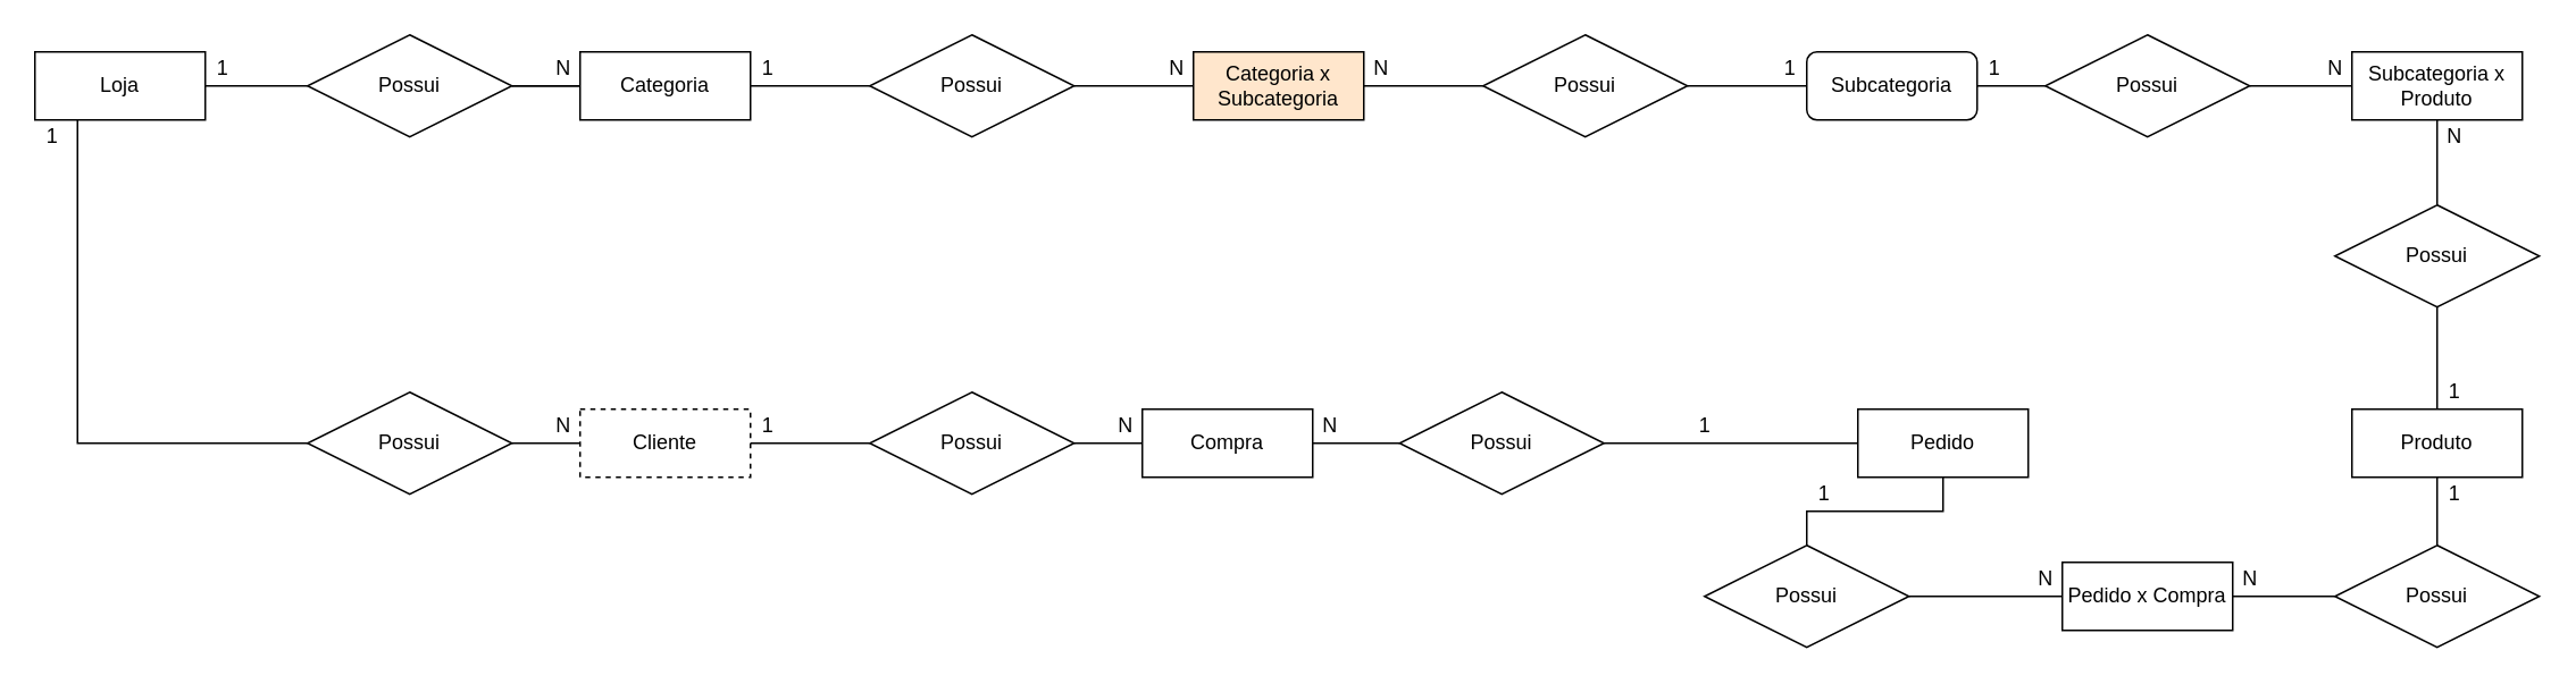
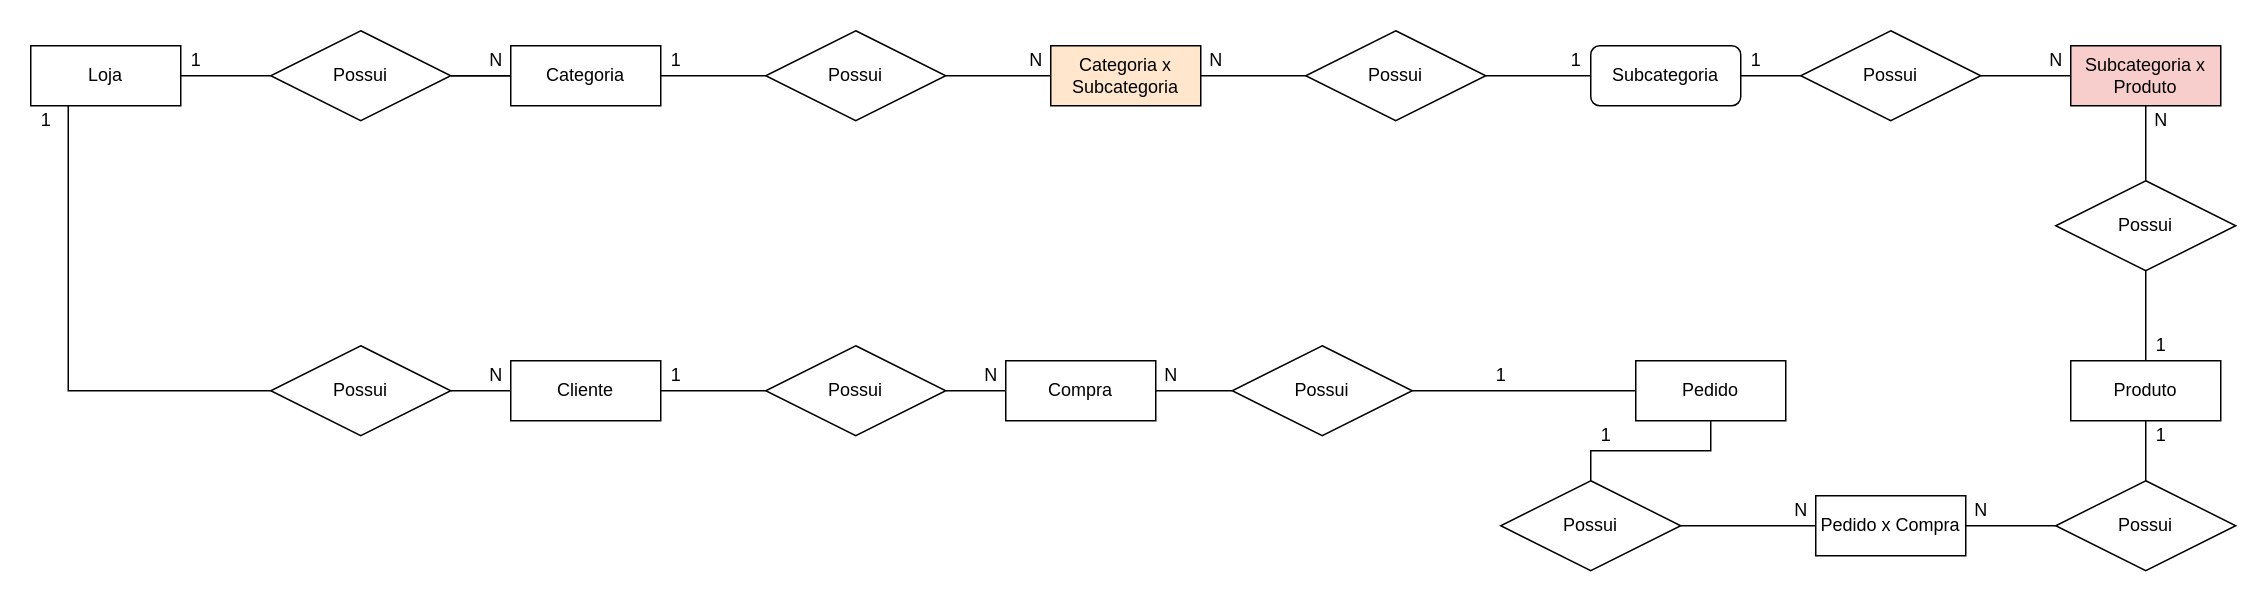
- <mxCell id="43" value="Subcategoria x Produto" style="whiteSpace=wrap;html=1;align=center;" vertex="1" parent="1"><mxGeometry x="1380" y="30" width="100" height="40" as="geometry" /></mxCell>
+ <mxCell id="43" value="Subcategoria x Produto" style="whiteSpace=wrap;html=1;align=center;fillColor=#f8cecc;" vertex="1" parent="1"><mxGeometry x="1380" y="30" width="100" height="40" as="geometry" /></mxCell>
- <mxCell id="14" value="Cliente" style="whiteSpace=wrap;html=1;align=center;dashed=1;" vertex="1" parent="1"><mxGeometry x="340" y="240" width="100" height="40" as="geometry" /></mxCell>
+ <mxCell id="14" value="Cliente" style="whiteSpace=wrap;html=1;align=center;" vertex="1" parent="1"><mxGeometry x="340" y="240" width="100" height="40" as="geometry" /></mxCell>
